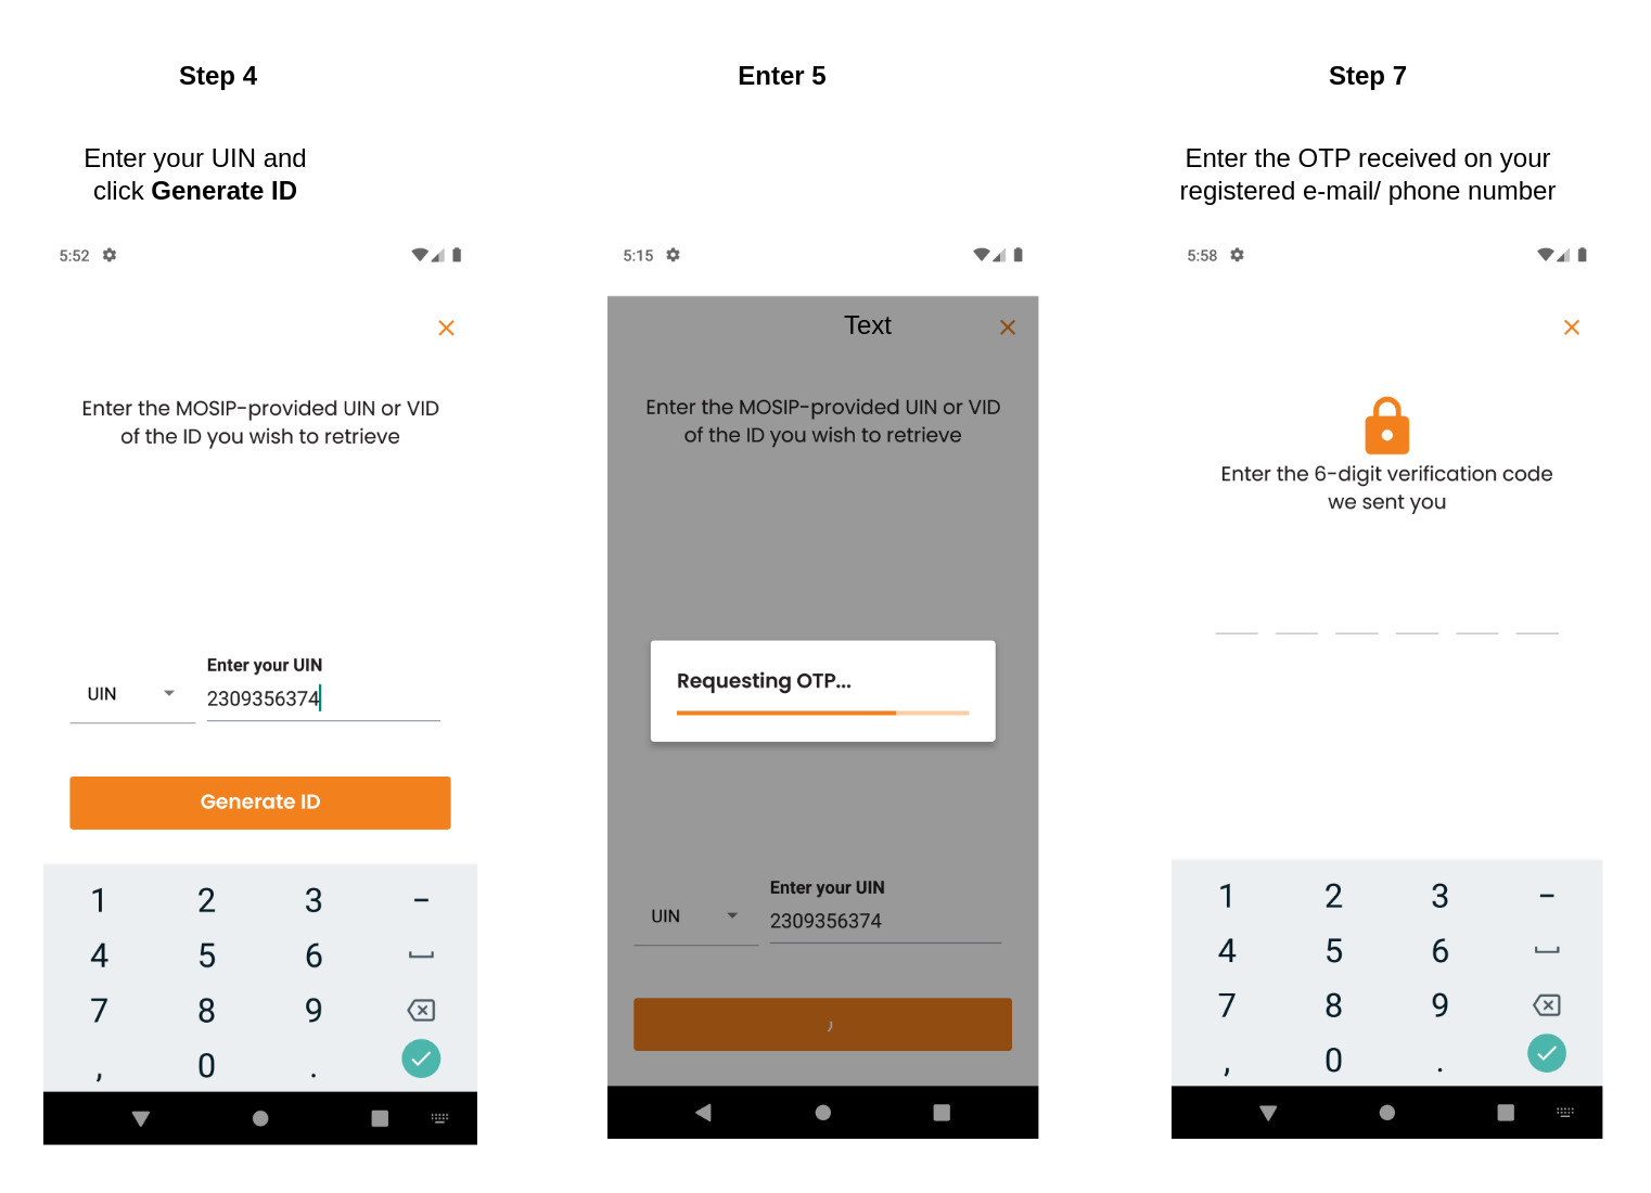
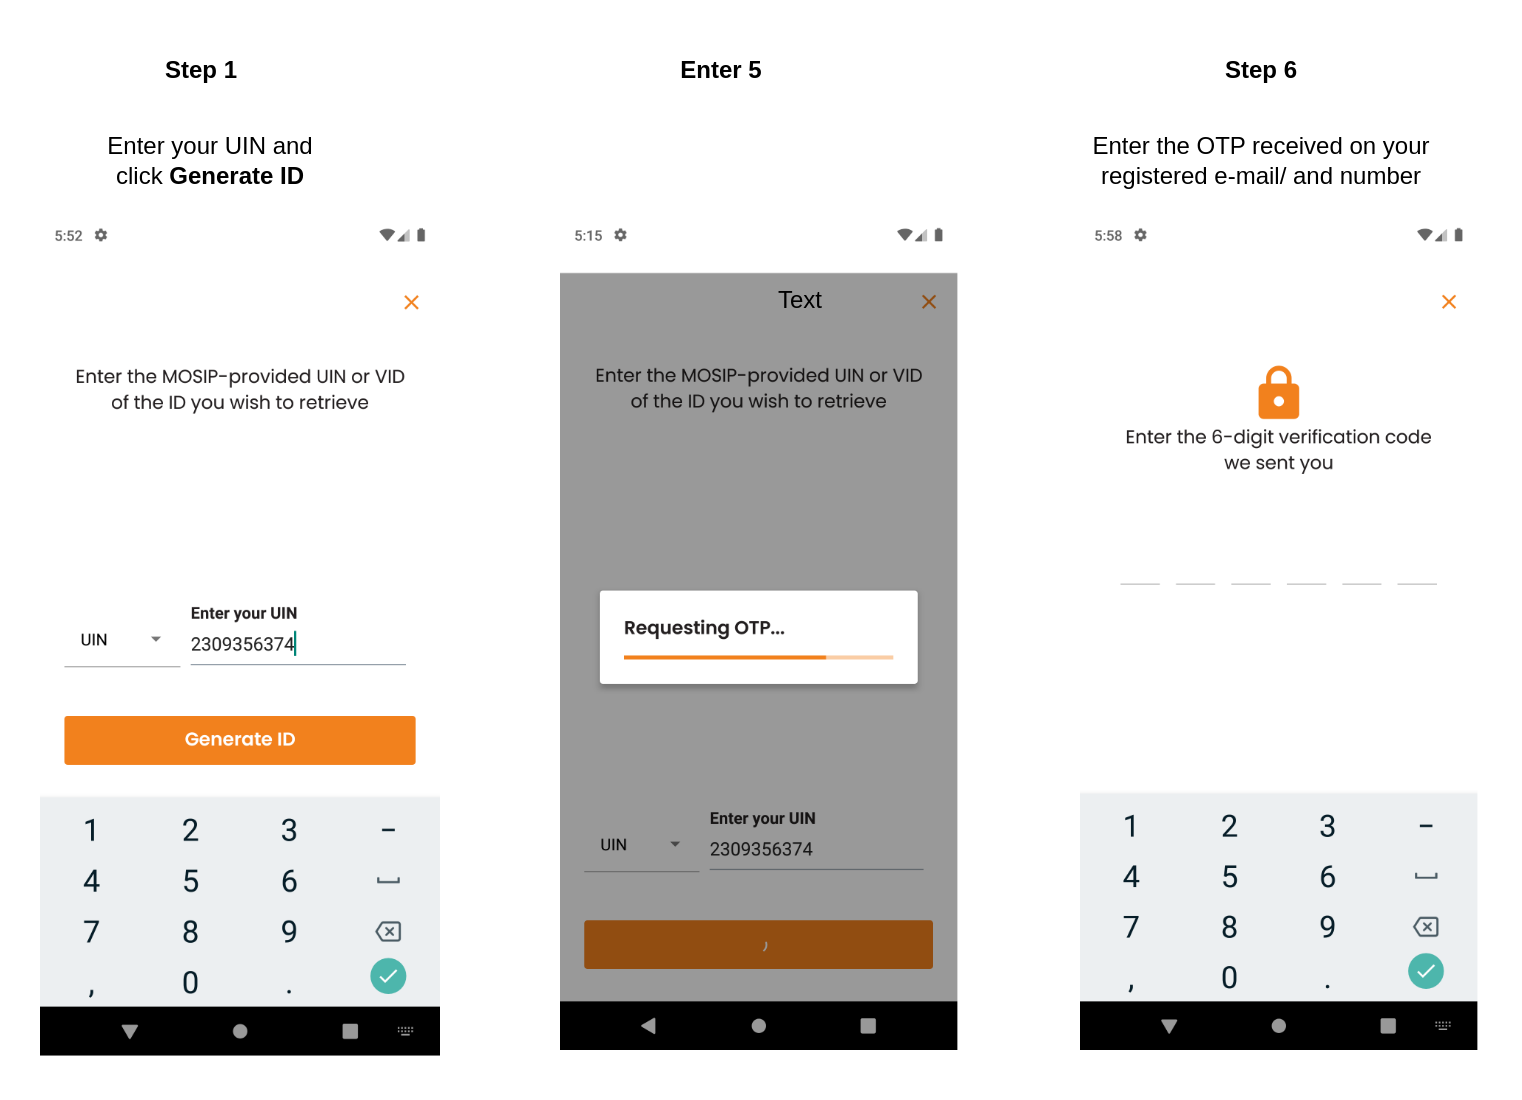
- <mxCell id="5" value="&lt;b&gt;Step 4&lt;/b&gt;" style="text;html=1;align=center;verticalAlign=middle;resizable=0;points=[];autosize=1;strokeColor=none;fillColor=none;" vertex="1" parent="1"><mxGeometry x="70" y="20" width="60" height="30" as="geometry" /></mxCell>
+ <mxCell id="5" value="&lt;b&gt;Step 1&lt;/b&gt;" style="text;html=1;align=center;verticalAlign=middle;resizable=0;points=[];autosize=1;strokeColor=none;fillColor=none;" vertex="1" parent="1"><mxGeometry x="70" y="20" width="60" height="30" as="geometry" /></mxCell>
- <mxCell id="7" value="&lt;b&gt;Step 7&lt;/b&gt;" style="text;html=1;align=center;verticalAlign=middle;resizable=0;points=[];autosize=1;strokeColor=none;fillColor=none;" vertex="1" parent="1"><mxGeometry x="600" y="20" width="60" height="30" as="geometry" /></mxCell>
+ <mxCell id="7" value="&lt;b&gt;Step 6&lt;/b&gt;" style="text;html=1;align=center;verticalAlign=middle;resizable=0;points=[];autosize=1;strokeColor=none;fillColor=none;" vertex="1" parent="1"><mxGeometry x="600" y="20" width="60" height="30" as="geometry" /></mxCell>
- <mxCell id="9" value="Enter your UIN and click &lt;b&gt;Generate ID&lt;/b&gt;" style="text;html=1;strokeColor=none;fillColor=none;align=center;verticalAlign=middle;whiteSpace=wrap;rounded=0;" vertex="1" parent="1"><mxGeometry x="35" y="65" width="110" height="30" as="geometry" /></mxCell>
+ <mxCell id="9" value="Enter your UIN and click &lt;b&gt;Generate ID&lt;/b&gt;" style="text;html=1;strokeColor=none;fillColor=none;align=center;verticalAlign=middle;whiteSpace=wrap;rounded=0;" vertex="1" parent="1"><mxGeometry x="50" y="65" width="110" height="30" as="geometry" /></mxCell>
- <mxCell id="10" value="Enter the OTP received on your&lt;br&gt;registered e-mail/ phone number" style="text;html=1;align=center;verticalAlign=middle;resizable=0;points=[];autosize=1;strokeColor=none;fillColor=none;" vertex="1" parent="1"><mxGeometry x="530" y="60" width="200" height="40" as="geometry" /></mxCell>
+ <mxCell id="10" value="Enter the OTP received on your&lt;br&gt;registered e-mail/ and number" style="text;html=1;align=center;verticalAlign=middle;resizable=0;points=[];autosize=1;strokeColor=none;fillColor=none;" vertex="1" parent="1"><mxGeometry x="530" y="60" width="200" height="40" as="geometry" /></mxCell>
